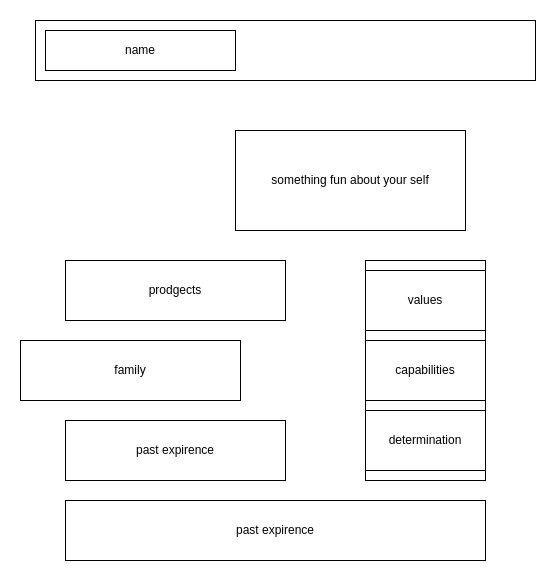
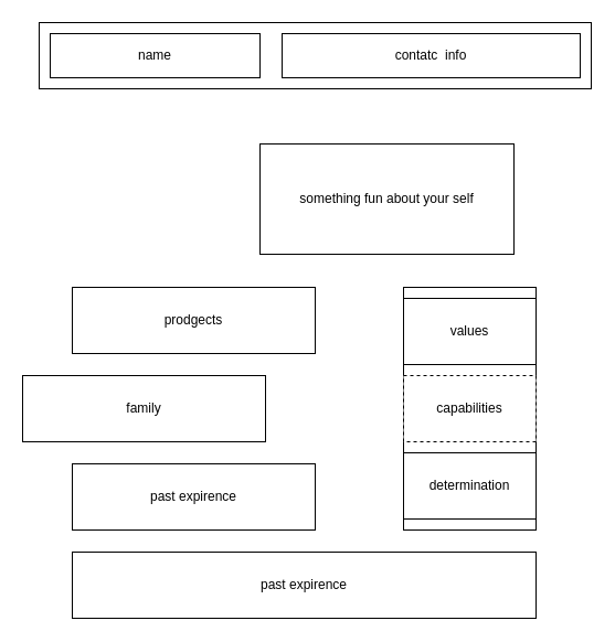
+ <mxCell id="4" value="contatc&amp;nbsp; info" style="rounded=0;whiteSpace=wrap;html=1;fontFamily=Helvetica;" vertex="1" parent="1"><mxGeometry x="255" y="30" width="270" height="40" as="geometry" /></mxCell>
- <mxCell id="11" value="capabilities" style="rounded=0;whiteSpace=wrap;html=1;fontFamily=Helvetica;" vertex="1" parent="1"><mxGeometry x="365" y="340" width="120" height="60" as="geometry" /></mxCell>
+ <mxCell id="11" value="capabilities" style="rounded=0;whiteSpace=wrap;html=1;fontFamily=Helvetica;dashed=1;" vertex="1" parent="1"><mxGeometry x="365" y="340" width="120" height="60" as="geometry" /></mxCell>
